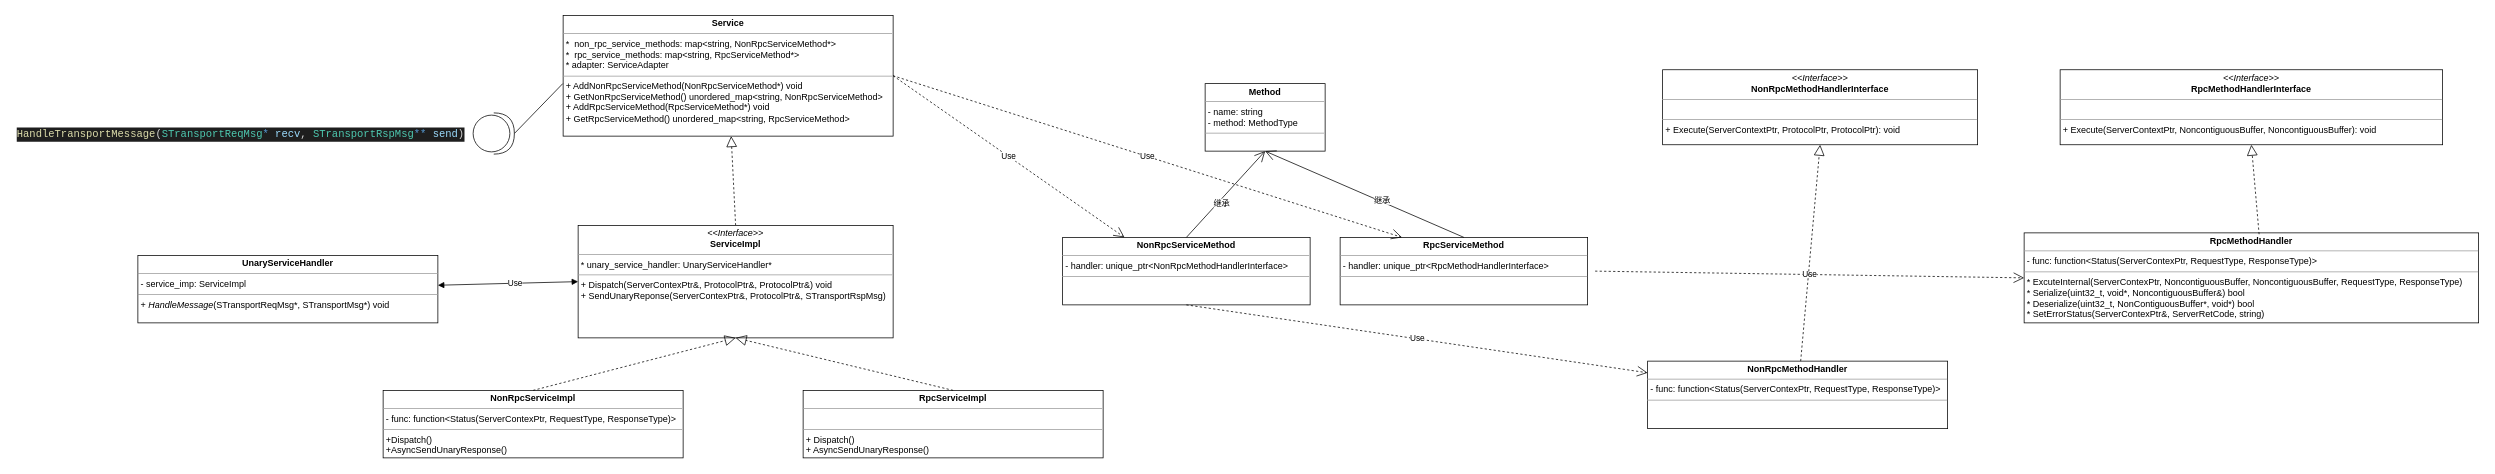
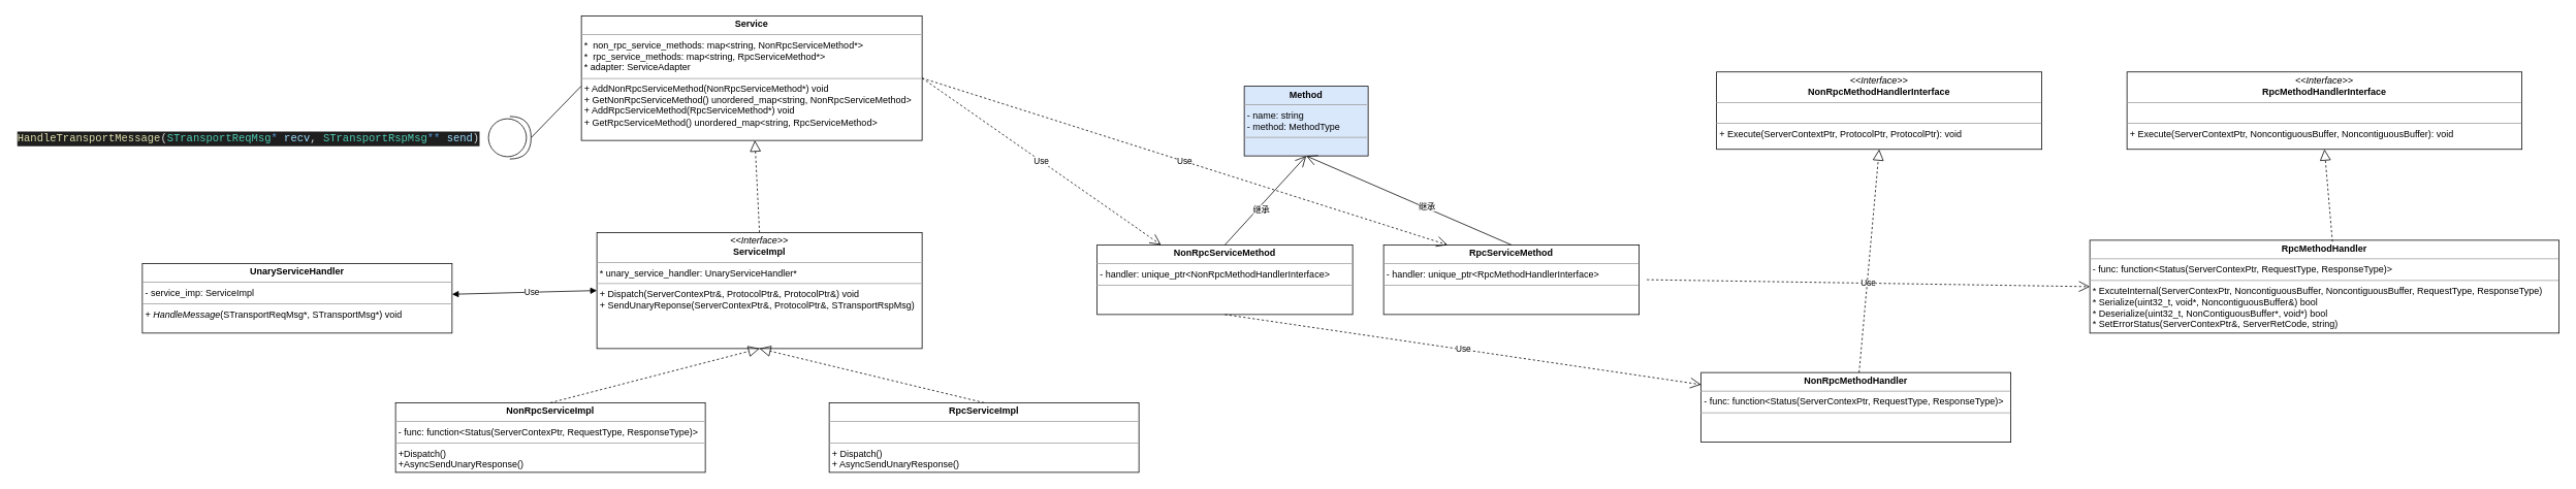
- <mxCell id="2" value="&lt;p style=&quot;margin: 0px ; margin-top: 4px ; text-align: center&quot;&gt;&lt;b&gt;Method&lt;/b&gt;&lt;/p&gt;&lt;hr size=&quot;1&quot;&gt;&lt;p style=&quot;margin: 0px ; margin-left: 4px&quot;&gt;- name: string&lt;/p&gt;&lt;p style=&quot;margin: 0px ; margin-left: 4px&quot;&gt;- method: MethodType&lt;/p&gt;&lt;hr size=&quot;1&quot;&gt;&lt;p style=&quot;margin: 0px ; margin-left: 4px&quot;&gt;&lt;br&gt;&lt;/p&gt;" style="verticalAlign=top;align=left;overflow=fill;fontSize=12;fontFamily=Helvetica;html=1;" vertex="1" parent="1"><mxGeometry x="1606" y="111" width="160" height="90" as="geometry" /></mxCell>
+ <mxCell id="2" value="&lt;p style=&quot;margin: 0px ; margin-top: 4px ; text-align: center&quot;&gt;&lt;b&gt;Method&lt;/b&gt;&lt;/p&gt;&lt;hr size=&quot;1&quot;&gt;&lt;p style=&quot;margin: 0px ; margin-left: 4px&quot;&gt;- name: string&lt;/p&gt;&lt;p style=&quot;margin: 0px ; margin-left: 4px&quot;&gt;- method: MethodType&lt;/p&gt;&lt;hr size=&quot;1&quot;&gt;&lt;p style=&quot;margin: 0px ; margin-left: 4px&quot;&gt;&lt;br&gt;&lt;/p&gt;" style="verticalAlign=top;align=left;overflow=fill;fontSize=12;fontFamily=Helvetica;html=1;fillColor=#dae8fc;" vertex="1" parent="1"><mxGeometry x="1606" y="111" width="160" height="90" as="geometry" /></mxCell>
